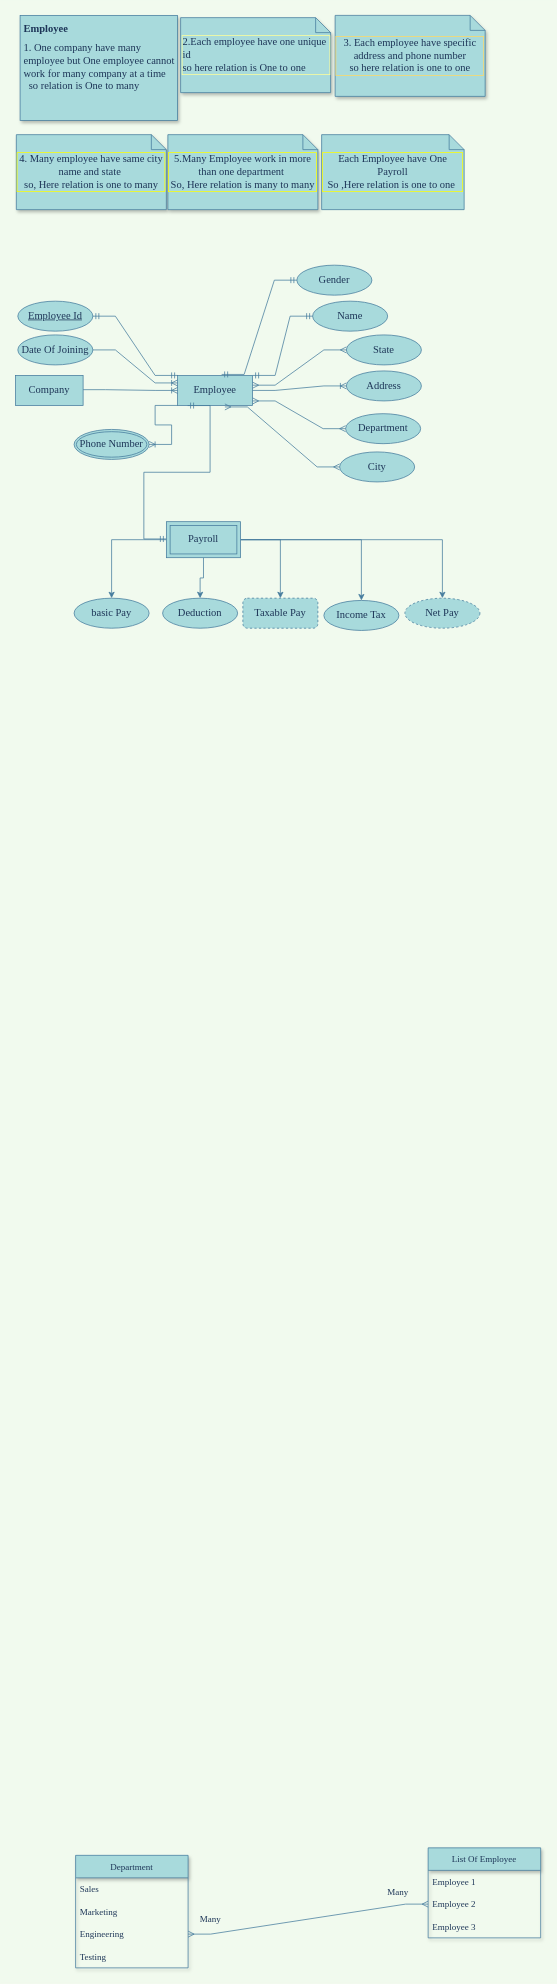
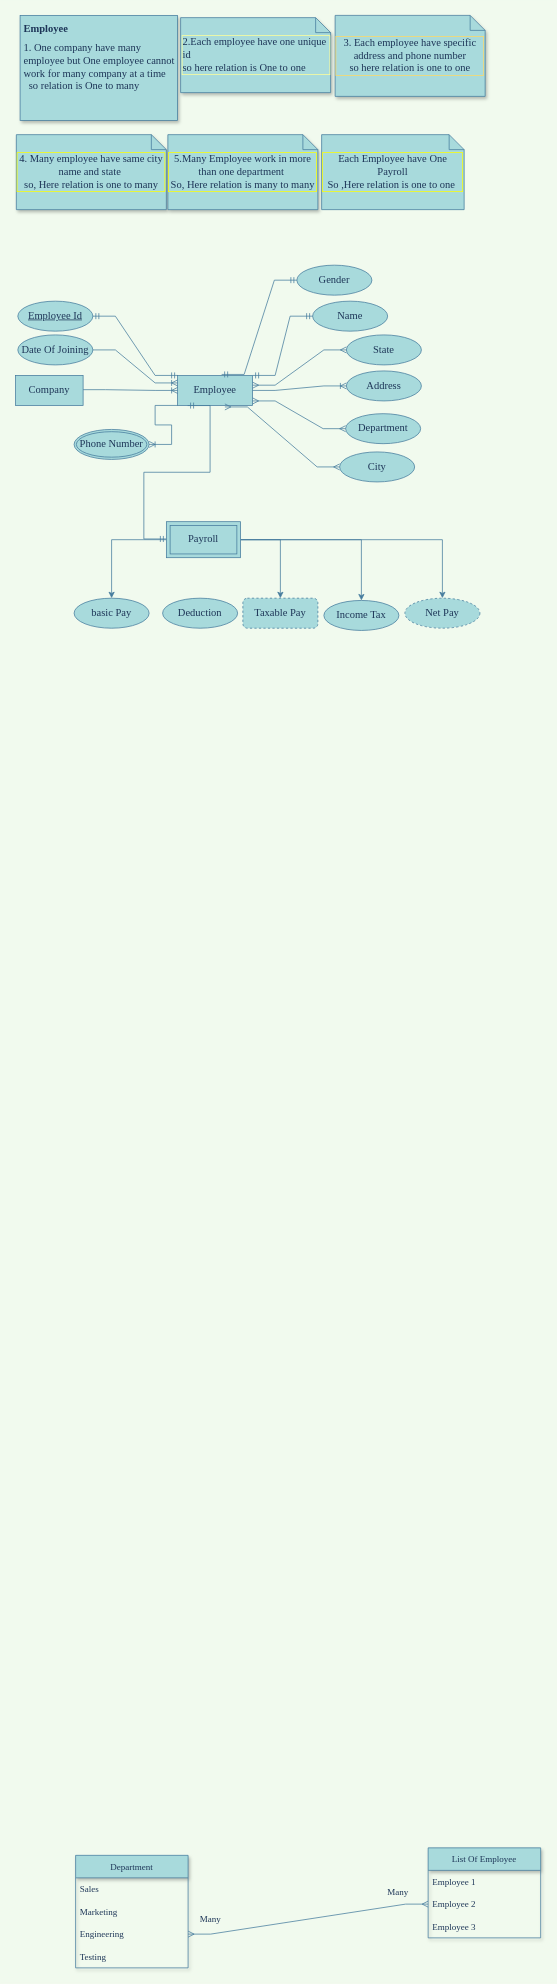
- <mxCell id="31" value="" style="edgeStyle=orthogonalEdgeStyle;rounded=0;orthogonalLoop=1;jettySize=auto;html=1;fontFamily=Times New Roman;fontSize=14;fontColor=#1D3557;strokeColor=#457B9D;fillColor=#A8DADC;" parent="1" source="35" target="38" edge="1"><mxGeometry relative="1" as="geometry" /></mxCell>
